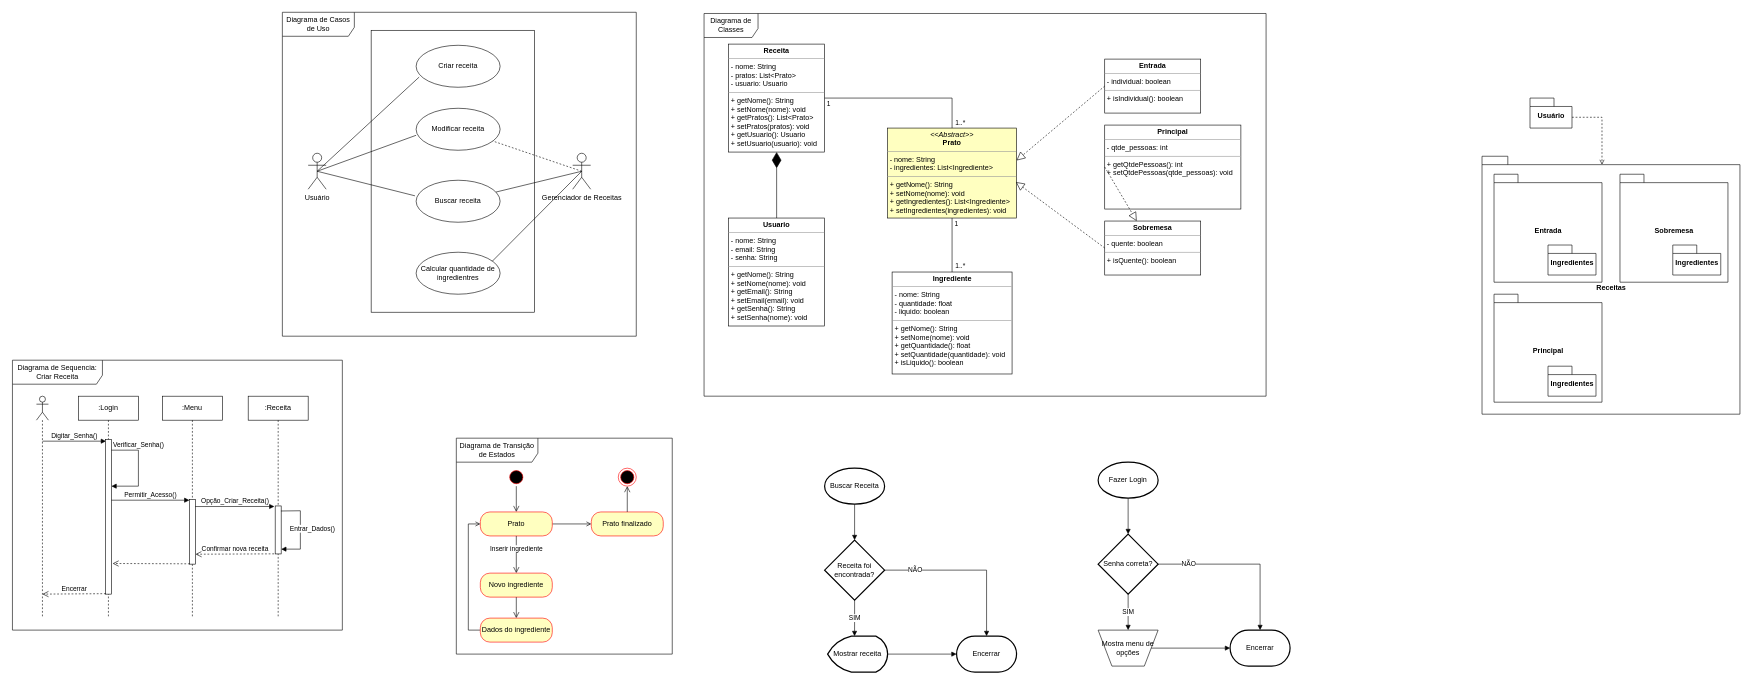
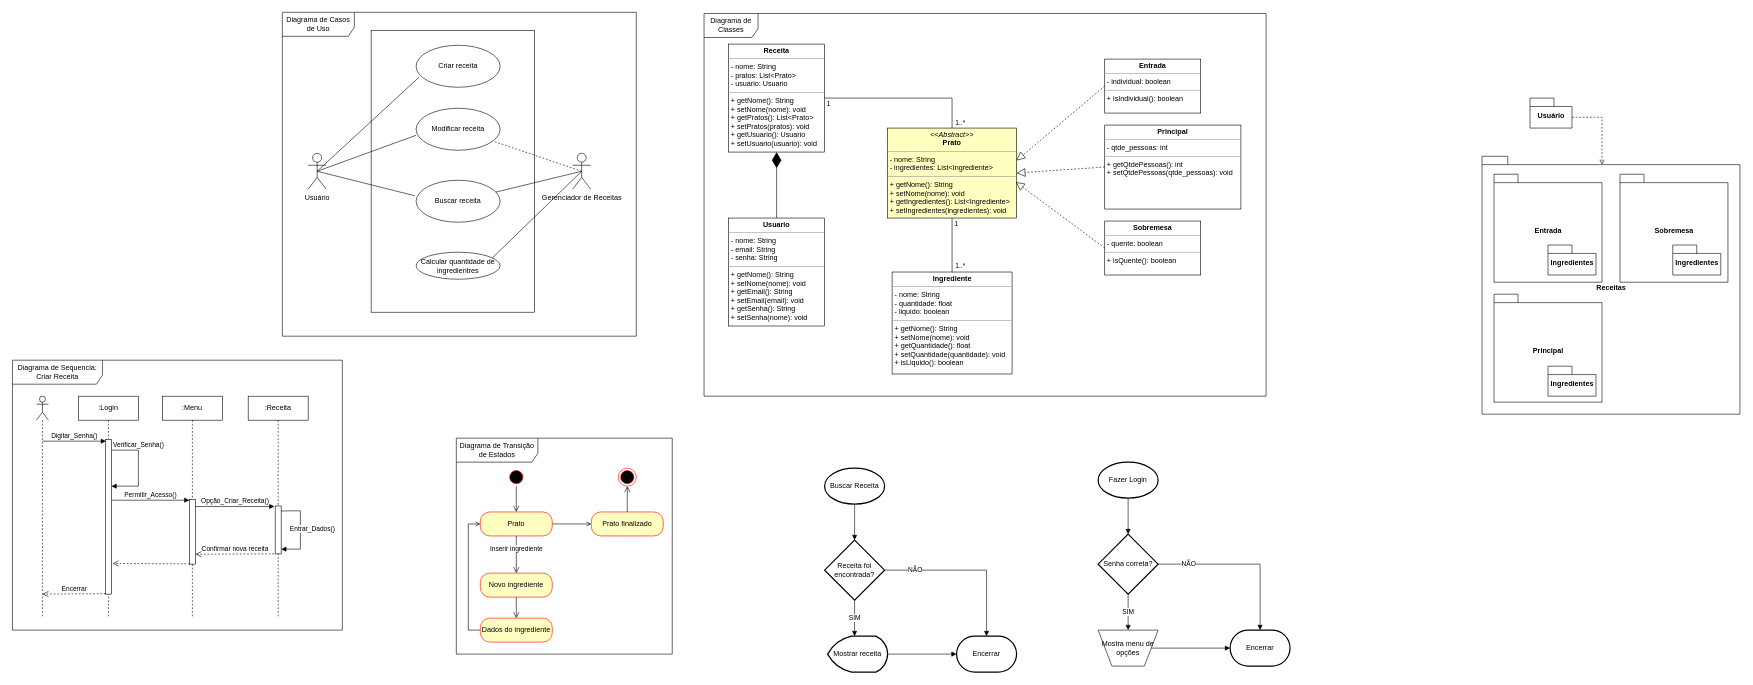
- <mxCell id="29" value="" style="endArrow=block;dashed=1;endFill=0;endSize=12;html=1;rounded=0;exitX=0;exitY=0.5;exitDx=0;exitDy=0;" parent="1" source="12" target="9" edge="1"><mxGeometry width="160" relative="1" as="geometry"><mxPoint x="1761" y="513" as="sourcePoint" /><mxPoint x="1921" y="513" as="targetPoint" /></mxGeometry></mxCell>
+ <mxCell id="29" value="" style="endArrow=block;dashed=1;endFill=0;endSize=12;html=1;rounded=0;exitX=0;exitY=0.5;exitDx=0;exitDy=0;entryX=1;entryY=0.5;entryDx=0;entryDy=0;" parent="1" source="12" target="7" edge="1"><mxGeometry width="160" relative="1" as="geometry"><mxPoint x="1761" y="513" as="sourcePoint" /><mxPoint x="1921" y="513" as="targetPoint" /></mxGeometry></mxCell>
- <mxCell id="18" value="Calcular quantidade de ingredientres" style="ellipse;whiteSpace=wrap;html=1;" parent="1" vertex="1"><mxGeometry x="693" y="420" width="140" height="70" as="geometry" /></mxCell>
+ <mxCell id="18" value="Calcular quantidade de ingredientres" style="ellipse;whiteSpace=wrap;html=1;" parent="1" vertex="1"><mxGeometry x="693" y="420" width="140" height="45" as="geometry" /></mxCell>
